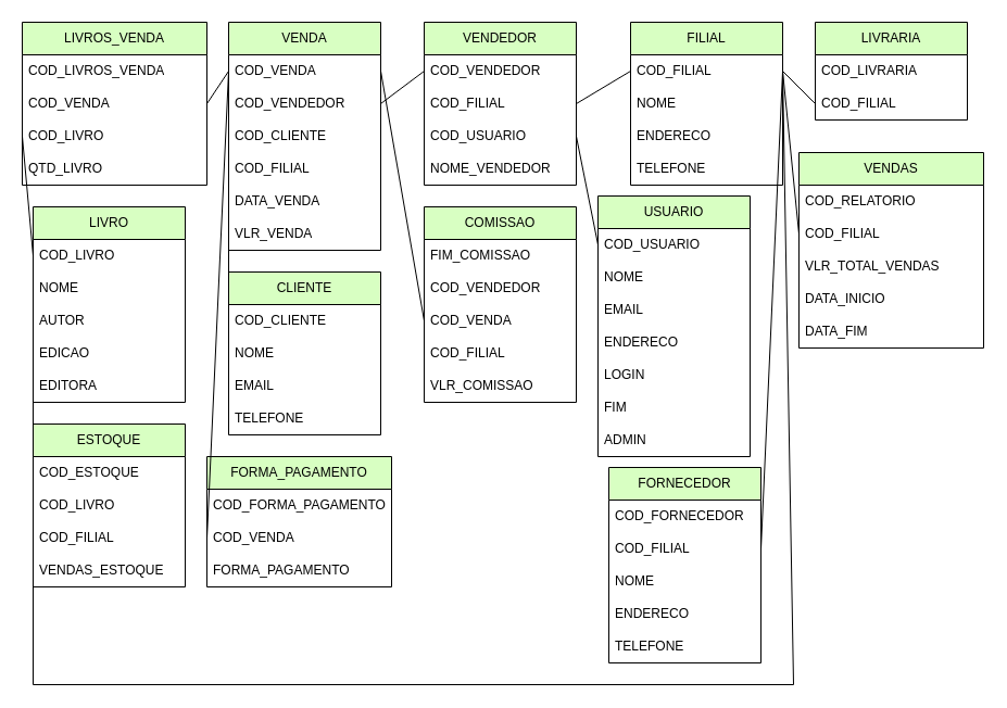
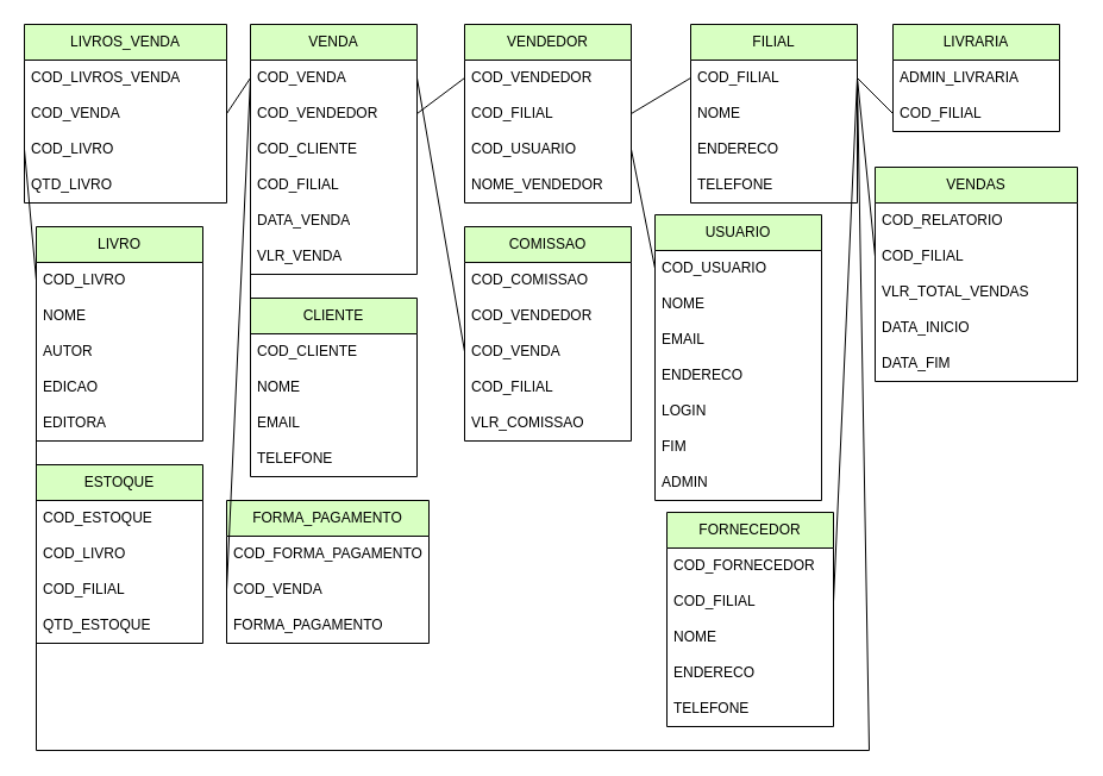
- <mxCell id="83" value="COD_LIVRARIA" style="text;strokeColor=none;fillColor=none;align=left;verticalAlign=middle;spacingLeft=4;spacingRight=4;overflow=hidden;points=[[0,0.5],[1,0.5]];portConstraint=eastwest;rotatable=0;whiteSpace=wrap;html=1;" vertex="1" parent="82"><mxGeometry y="30" width="140" height="30" as="geometry" /></mxCell>
+ <mxCell id="83" value="ADMIN_LIVRARIA" style="text;strokeColor=none;fillColor=none;align=left;verticalAlign=middle;spacingLeft=4;spacingRight=4;overflow=hidden;points=[[0,0.5],[1,0.5]];portConstraint=eastwest;rotatable=0;whiteSpace=wrap;html=1;" vertex="1" parent="82"><mxGeometry y="30" width="140" height="30" as="geometry" /></mxCell>
- <mxCell id="50" value="FIM_COMISSAO" style="text;strokeColor=none;fillColor=none;align=left;verticalAlign=middle;spacingLeft=4;spacingRight=4;overflow=hidden;points=[[0,0.5],[1,0.5]];portConstraint=eastwest;rotatable=0;whiteSpace=wrap;html=1;" parent="49" vertex="1"><mxGeometry y="30" width="140" height="30" as="geometry" /></mxCell>
+ <mxCell id="50" value="COD_COMISSAO" style="text;strokeColor=none;fillColor=none;align=left;verticalAlign=middle;spacingLeft=4;spacingRight=4;overflow=hidden;points=[[0,0.5],[1,0.5]];portConstraint=eastwest;rotatable=0;whiteSpace=wrap;html=1;" parent="49" vertex="1"><mxGeometry y="30" width="140" height="30" as="geometry" /></mxCell>
- <mxCell id="60" value="VENDAS_ESTOQUE" style="text;strokeColor=none;fillColor=none;align=left;verticalAlign=middle;spacingLeft=4;spacingRight=4;overflow=hidden;points=[[0,0.5],[1,0.5]];portConstraint=eastwest;rotatable=0;whiteSpace=wrap;html=1;" parent="56" vertex="1"><mxGeometry y="120" width="140" height="30" as="geometry" /></mxCell>
+ <mxCell id="60" value="QTD_ESTOQUE" style="text;strokeColor=none;fillColor=none;align=left;verticalAlign=middle;spacingLeft=4;spacingRight=4;overflow=hidden;points=[[0,0.5],[1,0.5]];portConstraint=eastwest;rotatable=0;whiteSpace=wrap;html=1;" parent="56" vertex="1"><mxGeometry y="120" width="140" height="30" as="geometry" /></mxCell>
